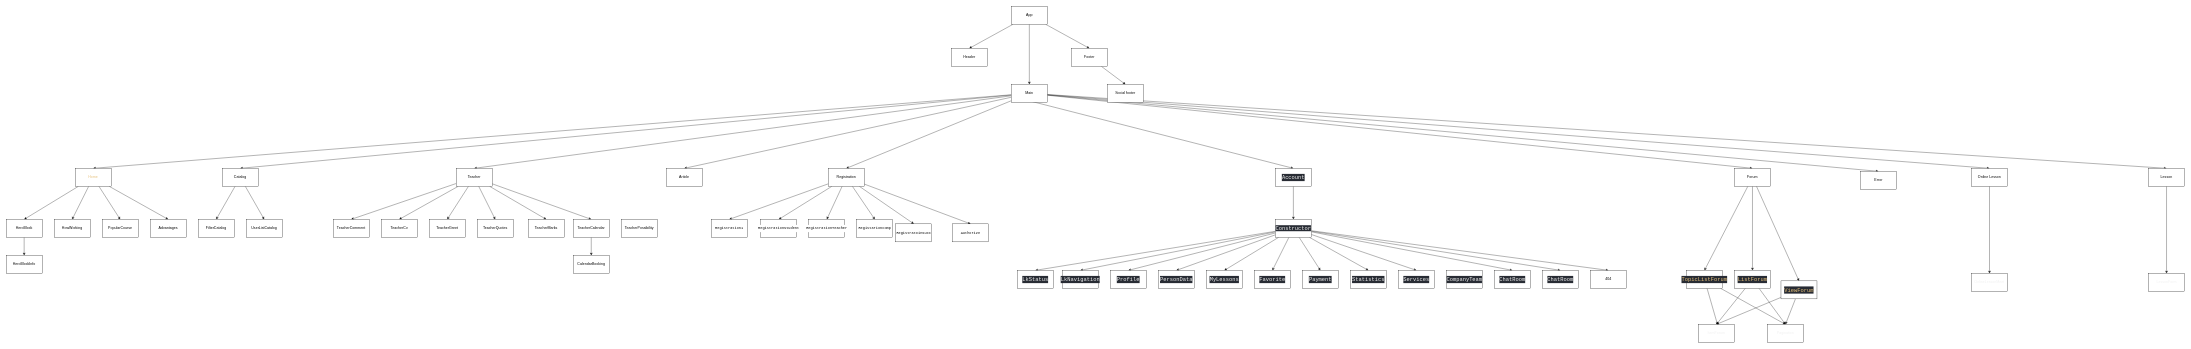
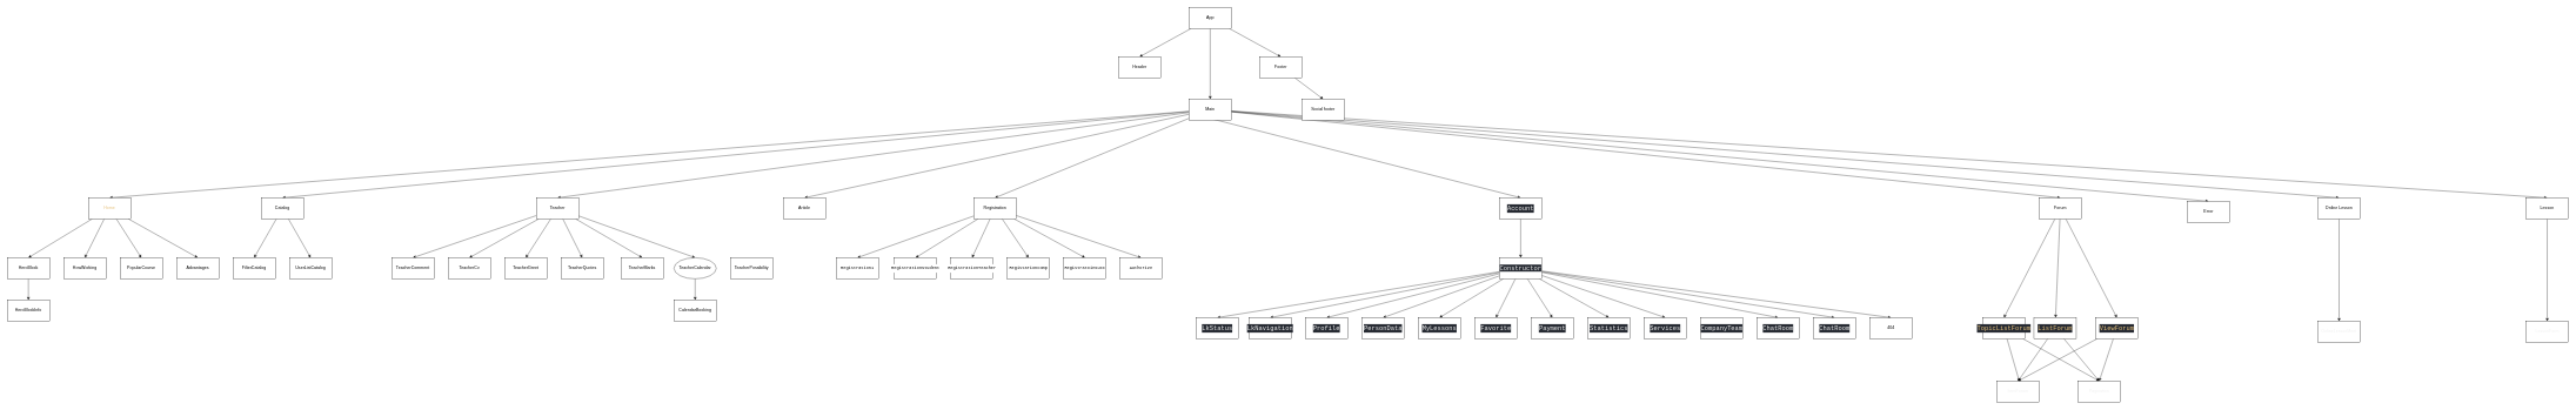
- <mxCell id="80" value="TeacherCalendar" style="rounded=0;whiteSpace=wrap;html=1;" vertex="1" parent="1"><mxGeometry x="1910" y="730" width="120" height="60" as="geometry" /></mxCell>
+ <mxCell id="80" value="TeacherCalendar" style="ellipse;whiteSpace=wrap;html=1;" vertex="1" parent="1"><mxGeometry x="1910" y="730" width="120" height="60" as="geometry" /></mxCell>
- <mxCell id="84" value="&lt;div style=&quot;font-family: MontserratAlternates-Regular, Consolas, &amp;quot;Courier New&amp;quot;, monospace; font-size: 12px; line-height: 24px;&quot;&gt;&lt;span style=&quot;font-size: 12px;&quot;&gt;RegistratoinSucc&lt;/span&gt;&lt;/div&gt;" style="rounded=0;whiteSpace=wrap;html=1;fontSize=12;fillColor=default;gradientColor=none;glass=0;shadow=0;fontColor=default;labelBackgroundColor=default;" vertex="1" parent="1"><mxGeometry x="2985" y="745" width="120" height="60" as="geometry" /></mxCell>
+ <mxCell id="84" value="&lt;div style=&quot;font-family: MontserratAlternates-Regular, Consolas, &amp;quot;Courier New&amp;quot;, monospace; font-size: 12px; line-height: 24px;&quot;&gt;&lt;span style=&quot;font-size: 12px;&quot;&gt;RegistratoinSucc&lt;/span&gt;&lt;/div&gt;" style="rounded=0;whiteSpace=wrap;html=1;fontSize=12;fillColor=default;gradientColor=none;glass=0;shadow=0;fontColor=default;labelBackgroundColor=default;" vertex="1" parent="1"><mxGeometry x="3015" y="730" width="120" height="60" as="geometry" /></mxCell>
- <mxCell id="83" value="&lt;div style=&quot;font-family: MontserratAlternates-Regular, Consolas, &amp;quot;Courier New&amp;quot;, monospace; font-size: 12px; line-height: 24px;&quot;&gt;&lt;span style=&quot;font-size: 12px;&quot;&gt;Authorize&lt;/span&gt;&lt;/div&gt;" style="rounded=0;whiteSpace=wrap;html=1;fontSize=12;fillColor=default;gradientColor=none;glass=0;shadow=0;fontColor=default;labelBackgroundColor=default;" vertex="1" parent="1"><mxGeometry x="3174" y="745" width="120" height="60" as="geometry" /></mxCell>
+ <mxCell id="83" value="&lt;div style=&quot;font-family: MontserratAlternates-Regular, Consolas, &amp;quot;Courier New&amp;quot;, monospace; font-size: 12px; line-height: 24px;&quot;&gt;&lt;span style=&quot;font-size: 12px;&quot;&gt;Authorize&lt;/span&gt;&lt;/div&gt;" style="rounded=0;whiteSpace=wrap;html=1;fontSize=12;fillColor=default;gradientColor=none;glass=0;shadow=0;fontColor=default;labelBackgroundColor=default;" vertex="1" parent="1"><mxGeometry x="3174" y="730" width="120" height="60" as="geometry" /></mxCell>
- <mxCell id="106" value="&lt;div style=&quot;color: rgb(171, 178, 191); background-color: rgb(40, 44, 52); font-family: MontserratAlternates-Regular, Consolas, &amp;quot;Courier New&amp;quot;, monospace; font-size: 18px; line-height: 24px;&quot;&gt;&lt;span style=&quot;color: #e5c07b;&quot;&gt;ListForum&lt;/span&gt;&lt;/div&gt;" style="rounded=0;whiteSpace=wrap;html=1;strokeColor=default;fontFamily=Helvetica;fontSize=12;fontColor=#F0F0F0;fillColor=default;" vertex="1" parent="1"><mxGeometry x="5780" y="900" width="120" height="60" as="geometry" /></mxCell>
+ <mxCell id="106" value="&lt;div style=&quot;color: rgb(171, 178, 191); background-color: rgb(40, 44, 52); font-family: MontserratAlternates-Regular, Consolas, &amp;quot;Courier New&amp;quot;, monospace; font-size: 18px; line-height: 24px;&quot;&gt;&lt;span style=&quot;color: #e5c07b;&quot;&gt;ListForum&lt;/span&gt;&lt;/div&gt;" style="rounded=0;whiteSpace=wrap;html=1;strokeColor=default;fontFamily=Helvetica;fontSize=12;fontColor=#F0F0F0;fillColor=default;" vertex="1" parent="1"><mxGeometry x="5765" y="900" width="120" height="60" as="geometry" /></mxCell>
- <mxCell id="109" value="&lt;div style=&quot;color: rgb(171, 178, 191); background-color: rgb(40, 44, 52); font-family: MontserratAlternates-Regular, Consolas, &amp;quot;Courier New&amp;quot;, monospace; font-size: 18px; line-height: 24px;&quot;&gt;&lt;span style=&quot;color: #e5c07b;&quot;&gt;ViewForum&lt;/span&gt;&lt;/div&gt;" style="rounded=0;whiteSpace=wrap;html=1;strokeColor=default;fontFamily=Helvetica;fontSize=12;fontColor=#F0F0F0;fillColor=default;" vertex="1" parent="1"><mxGeometry x="5935" y="935" width="120" height="60" as="geometry" /></mxCell>
+ <mxCell id="109" value="&lt;div style=&quot;color: rgb(171, 178, 191); background-color: rgb(40, 44, 52); font-family: MontserratAlternates-Regular, Consolas, &amp;quot;Courier New&amp;quot;, monospace; font-size: 18px; line-height: 24px;&quot;&gt;&lt;span style=&quot;color: #e5c07b;&quot;&gt;ViewForum&lt;/span&gt;&lt;/div&gt;" style="rounded=0;whiteSpace=wrap;html=1;strokeColor=default;fontFamily=Helvetica;fontSize=12;fontColor=#F0F0F0;fillColor=default;" vertex="1" parent="1"><mxGeometry x="5940" y="900" width="120" height="60" as="geometry" /></mxCell>
